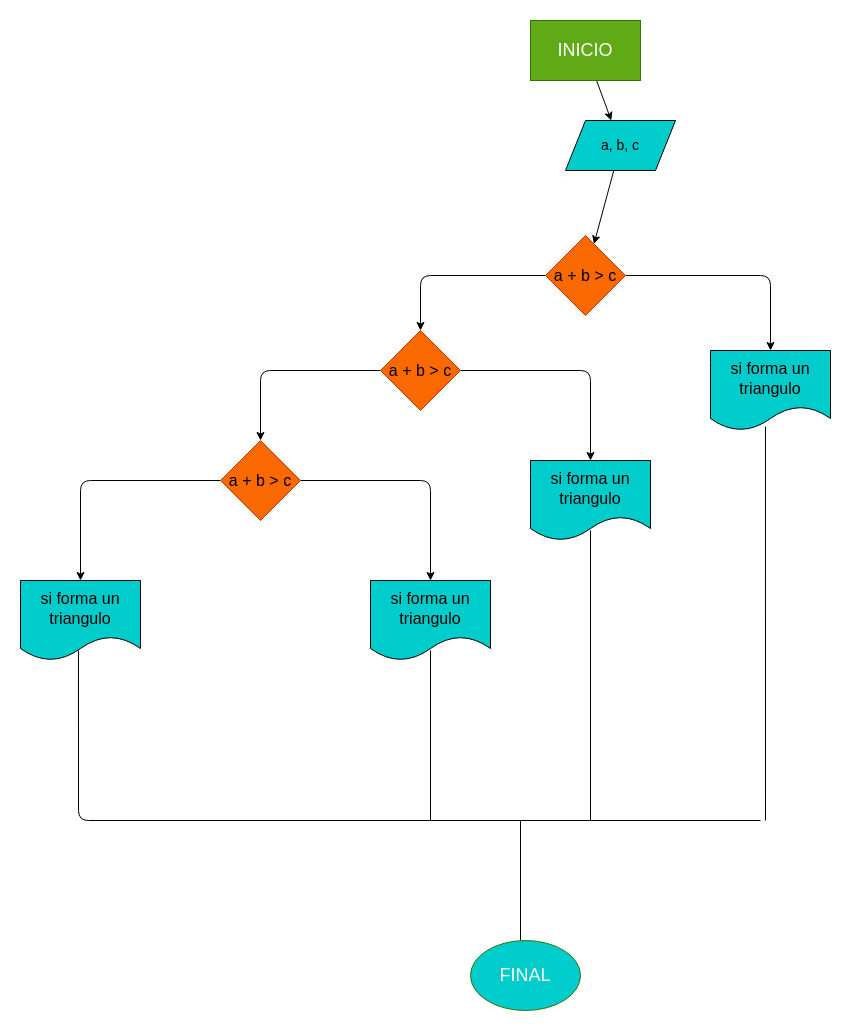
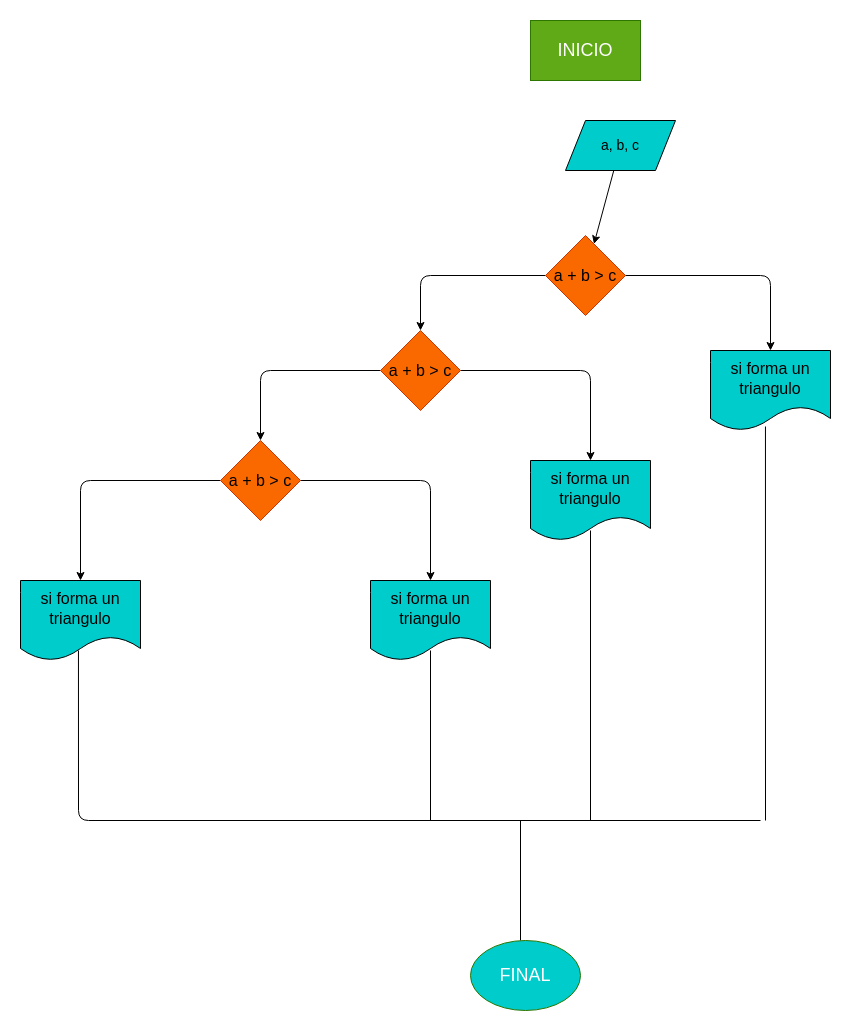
- <mxCell id="2" value="" style="edgeStyle=none;html=1;" parent="1" source="3" target="5" edge="1"><mxGeometry relative="1" as="geometry" /></mxCell>
